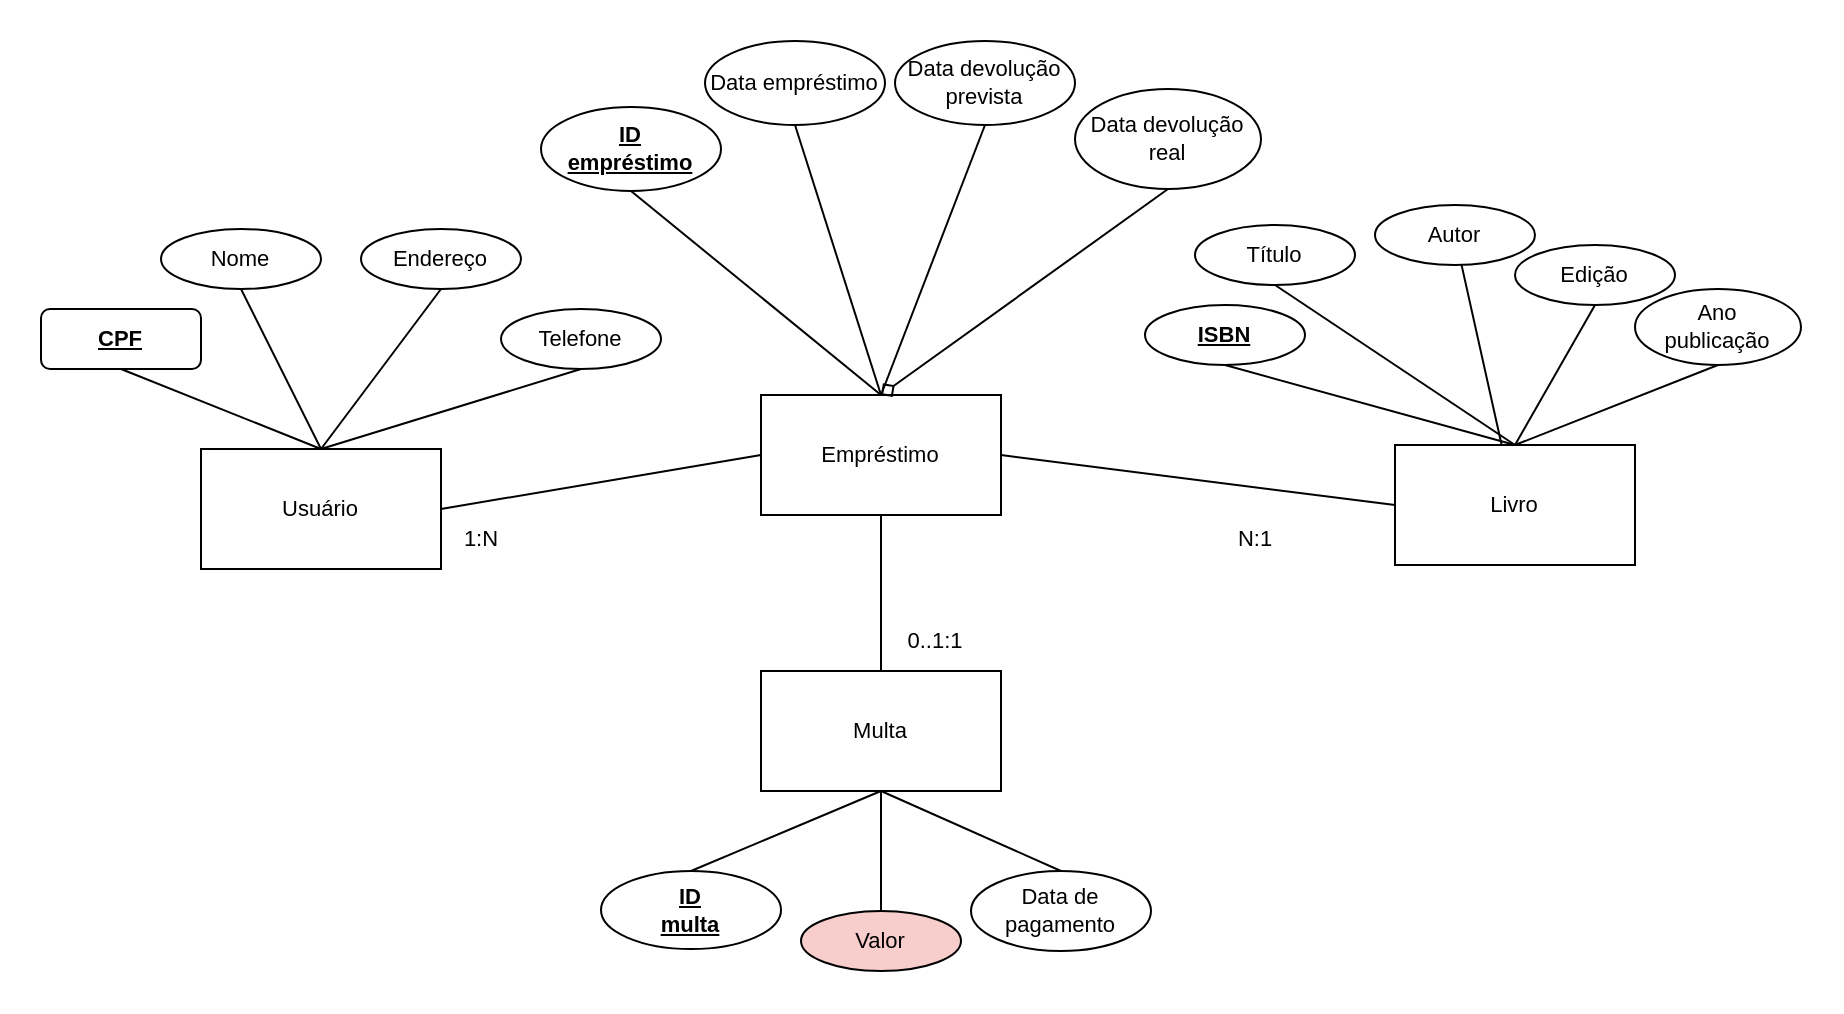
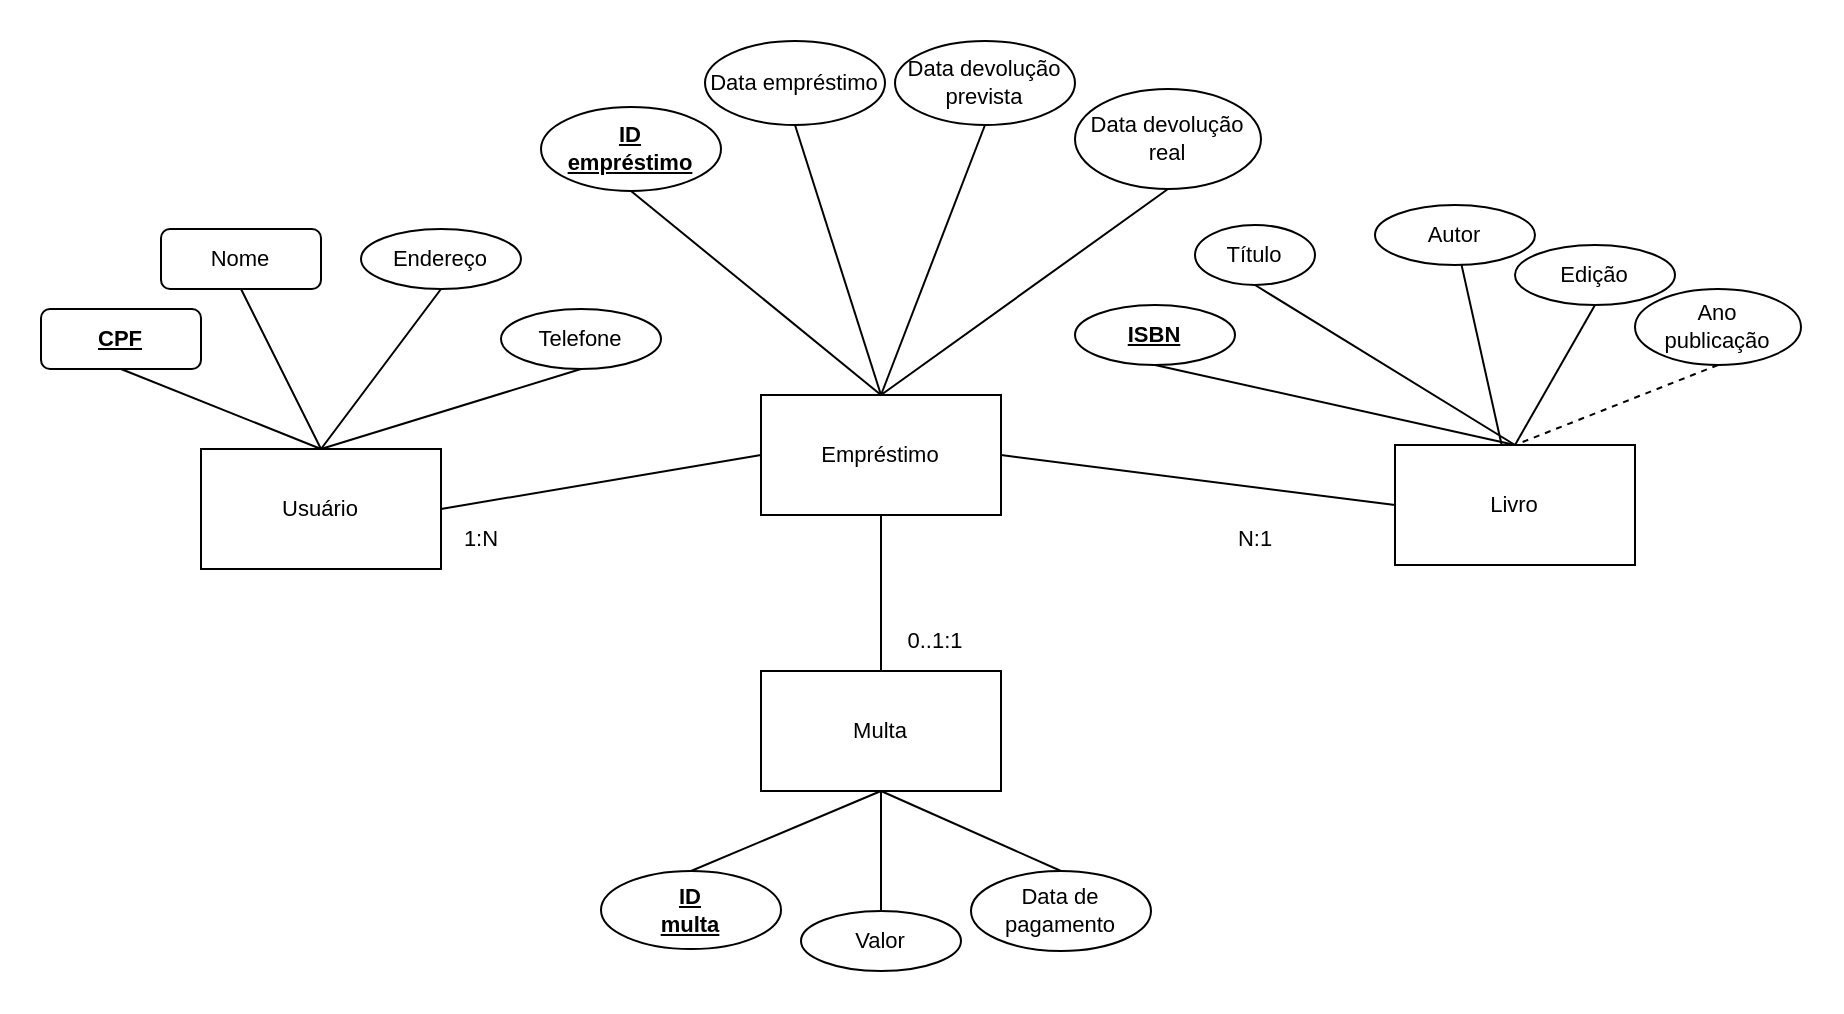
- <mxCell id="9" value="Título" style="ellipse;whiteSpace=wrap;html=1;fontSize=11;" vertex="1" parent="1"><mxGeometry x="597" y="112" width="80" height="30" as="geometry" /></mxCell>
+ <mxCell id="9" value="Título" style="ellipse;whiteSpace=wrap;html=1;fontSize=11;" vertex="1" parent="1"><mxGeometry x="597" y="112" width="60" height="30" as="geometry" /></mxCell>
- <mxCell id="21" value="Nome" style="ellipse;whiteSpace=wrap;html=1;fontSize=11;" vertex="1" parent="1"><mxGeometry x="80" y="114" width="80" height="30" as="geometry" /></mxCell>
+ <mxCell id="21" value="Nome" style="whiteSpace=wrap;html=1;fontSize=11;rounded=1;" vertex="1" parent="1"><mxGeometry x="80" y="114" width="80" height="30" as="geometry" /></mxCell>
- <mxCell id="5" value="&lt;u&gt;&lt;b&gt;ISBN&lt;/b&gt;&lt;/u&gt;" style="ellipse;whiteSpace=wrap;html=1;fontSize=11;" vertex="1" parent="1"><mxGeometry x="572" y="152" width="80" height="30" as="geometry" /></mxCell>
+ <mxCell id="5" value="&lt;u&gt;&lt;b&gt;ISBN&lt;/b&gt;&lt;/u&gt;" style="ellipse;whiteSpace=wrap;html=1;fontSize=11;" vertex="1" parent="1"><mxGeometry x="537" y="152" width="80" height="30" as="geometry" /></mxCell>
- <mxCell id="38" style="rounded=0;orthogonalLoop=1;jettySize=auto;html=1;exitX=0.5;exitY=1;exitDx=0;exitDy=0;entryX=0.5;entryY=0;entryDx=0;entryDy=0;endArrow=diamond;endFill=0;fontSize=11;" edge="1" parent="1" source="39" target="35"><mxGeometry relative="1" as="geometry" /></mxCell>
+ <mxCell id="38" style="rounded=0;orthogonalLoop=1;jettySize=auto;html=1;exitX=0.5;exitY=1;exitDx=0;exitDy=0;entryX=0.5;entryY=0;entryDx=0;entryDy=0;endArrow=none;endFill=0;fontSize=11;" edge="1" parent="1" source="39" target="35"><mxGeometry relative="1" as="geometry" /></mxCell>
- <mxCell id="10" style="rounded=0;orthogonalLoop=1;jettySize=auto;html=1;exitX=0.5;exitY=1;exitDx=0;exitDy=0;entryX=0.5;entryY=0;entryDx=0;entryDy=0;endArrow=none;endFill=0;fontSize=11;" edge="1" parent="1" source="11" target="3"><mxGeometry relative="1" as="geometry"><mxPoint x="677" y="222" as="targetPoint" /></mxGeometry></mxCell>
+ <mxCell id="10" style="rounded=0;orthogonalLoop=1;jettySize=auto;html=1;exitX=0.5;exitY=1;exitDx=0;exitDy=0;entryX=0.5;entryY=0;entryDx=0;entryDy=0;endArrow=none;endFill=0;fontSize=11;dashed=1;" edge="1" parent="1" source="11" target="3"><mxGeometry relative="1" as="geometry"><mxPoint x="677" y="222" as="targetPoint" /></mxGeometry></mxCell>
- <mxCell id="31" value="Valor" style="ellipse;whiteSpace=wrap;html=1;fontSize=11;fillColor=#f8cecc;" vertex="1" parent="1"><mxGeometry x="400" y="455" width="80" height="30" as="geometry" /></mxCell>
+ <mxCell id="31" value="Valor" style="ellipse;whiteSpace=wrap;html=1;fontSize=11;" vertex="1" parent="1"><mxGeometry x="400" y="455" width="80" height="30" as="geometry" /></mxCell>
